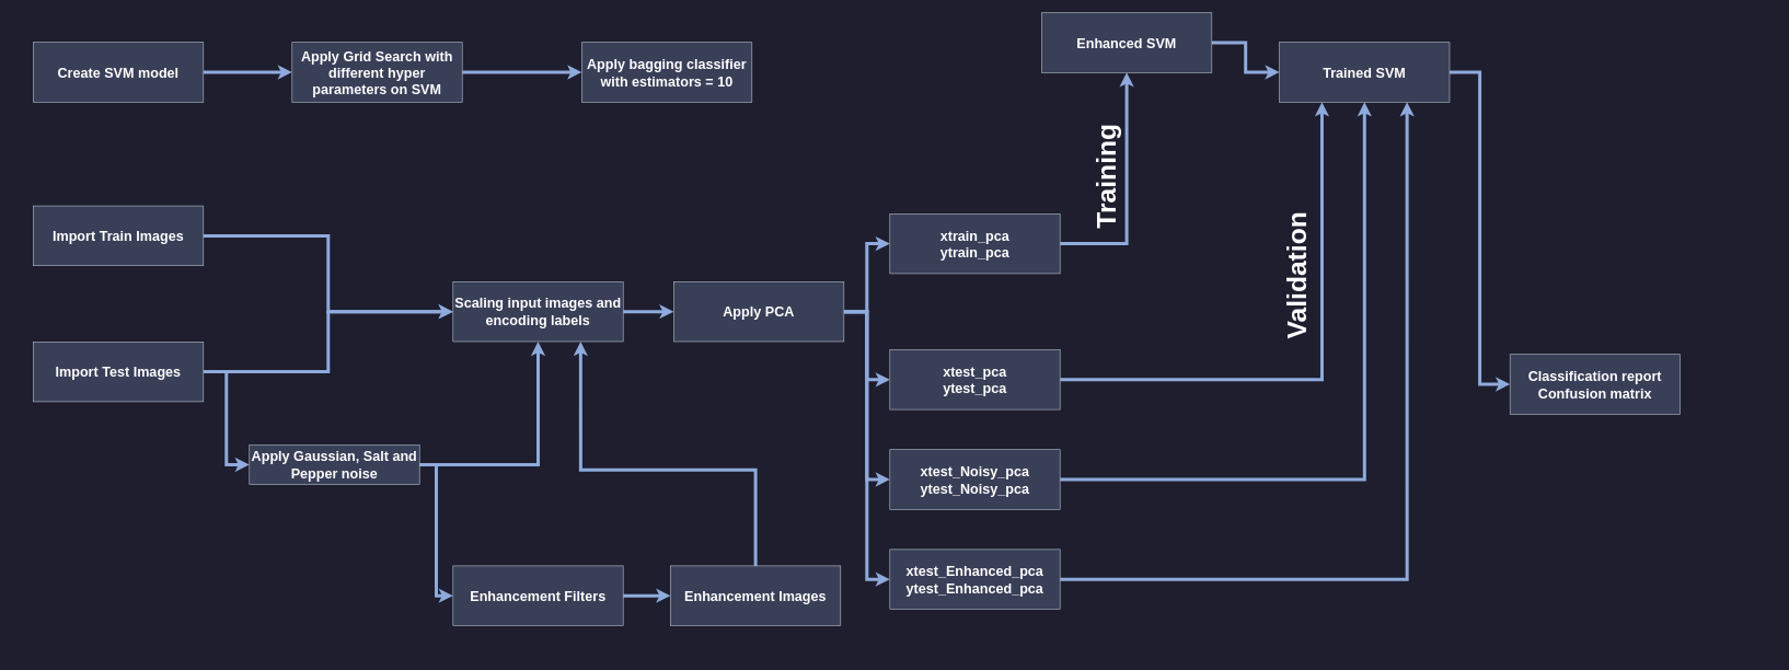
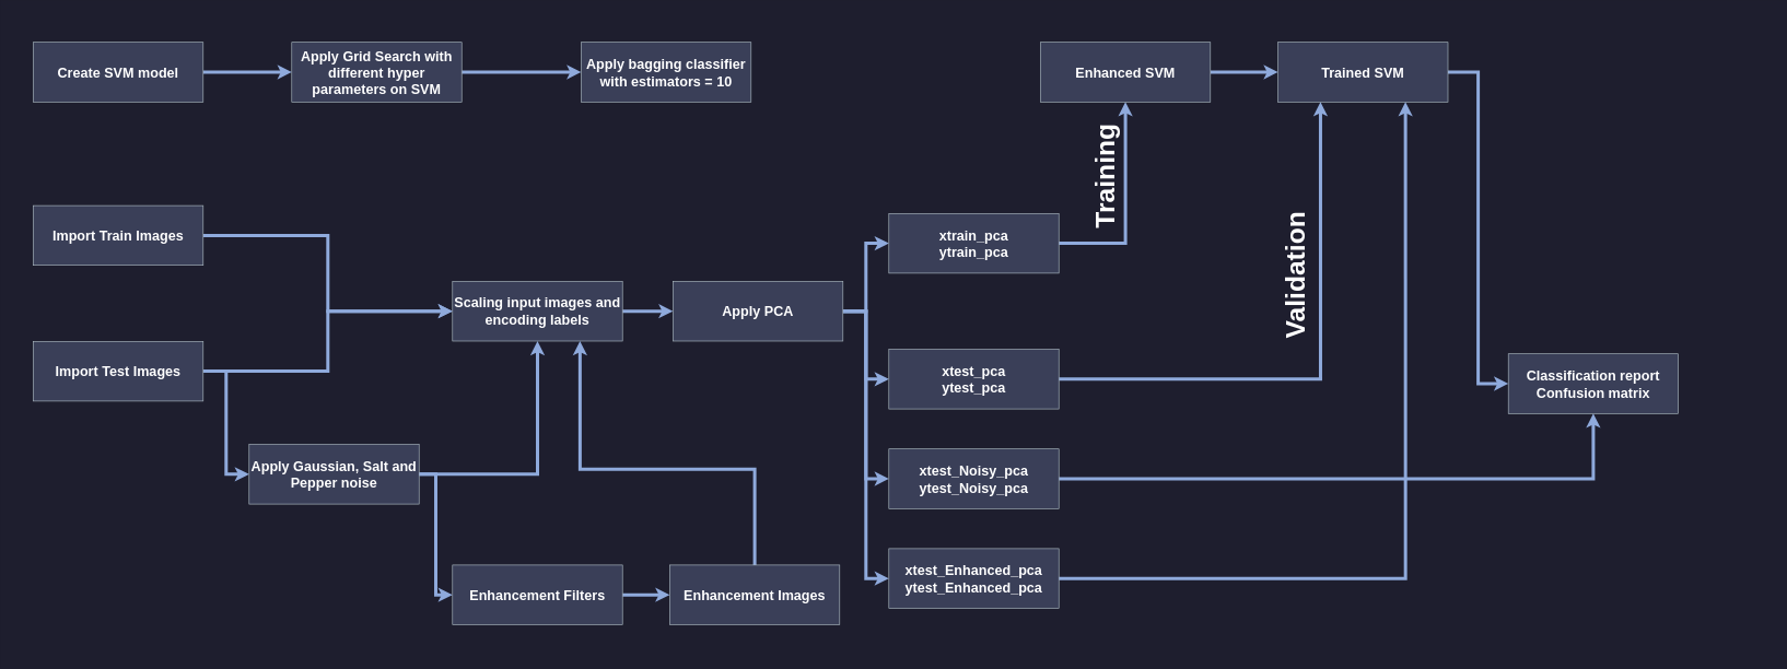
- <mxCell id="24" value="&lt;font color=&quot;#ffffff&quot;&gt;&lt;span style=&quot;font-size: 21px;&quot;&gt;&lt;b&gt;Enhanced SVM&lt;/b&gt;&lt;/span&gt;&lt;/font&gt;" style="rounded=0;whiteSpace=wrap;html=1;fillColor=#3A3F58;strokeColor=#B0BEC5;" vertex="1" parent="1"><mxGeometry x="1585" y="19" width="259" height="91" as="geometry" /></mxCell>
+ <mxCell id="24" value="&lt;font color=&quot;#ffffff&quot;&gt;&lt;span style=&quot;font-size: 21px;&quot;&gt;&lt;b&gt;Enhanced SVM&lt;/b&gt;&lt;/span&gt;&lt;/font&gt;" style="rounded=0;whiteSpace=wrap;html=1;fillColor=#3A3F58;strokeColor=#B0BEC5;" vertex="1" parent="1"><mxGeometry x="1585" y="64" width="259" height="91" as="geometry" /></mxCell>
- <mxCell id="30" style="edgeStyle=orthogonalEdgeStyle;rounded=0;orthogonalLoop=1;jettySize=auto;html=1;exitX=1;exitY=0.5;exitDx=0;exitDy=0;entryX=0.5;entryY=1;entryDx=0;entryDy=0;strokeWidth=5;strokeColor=#8FAADC;" edge="1" parent="1" source="31" target="26"><mxGeometry relative="1" as="geometry" /></mxCell>
+ <mxCell id="30" style="edgeStyle=orthogonalEdgeStyle;rounded=0;orthogonalLoop=1;jettySize=auto;html=1;exitX=1;exitY=0.5;exitDx=0;exitDy=0;strokeWidth=5;strokeColor=#8FAADC;" edge="1" parent="1" source="31" target="38"><mxGeometry relative="1" as="geometry" /></mxCell>
- <mxCell id="29" value="&lt;font color=&quot;#ffffff&quot;&gt;&lt;span style=&quot;font-size: 21px;&quot;&gt;&lt;b&gt;Apply Gaussian, Salt and Pepper noise&lt;/b&gt;&lt;/span&gt;&lt;/font&gt;" style="rounded=0;whiteSpace=wrap;html=1;fillColor=#3A3F58;strokeColor=#B0BEC5;" vertex="1" parent="1"><mxGeometry x="379" y="677" width="259" height="60" as="geometry" /></mxCell>
+ <mxCell id="29" value="&lt;font color=&quot;#ffffff&quot;&gt;&lt;span style=&quot;font-size: 21px;&quot;&gt;&lt;b&gt;Apply Gaussian, Salt and Pepper noise&lt;/b&gt;&lt;/span&gt;&lt;/font&gt;" style="rounded=0;whiteSpace=wrap;html=1;fillColor=#3A3F58;strokeColor=#B0BEC5;" vertex="1" parent="1"><mxGeometry x="379" y="677" width="259" height="91" as="geometry" /></mxCell>
